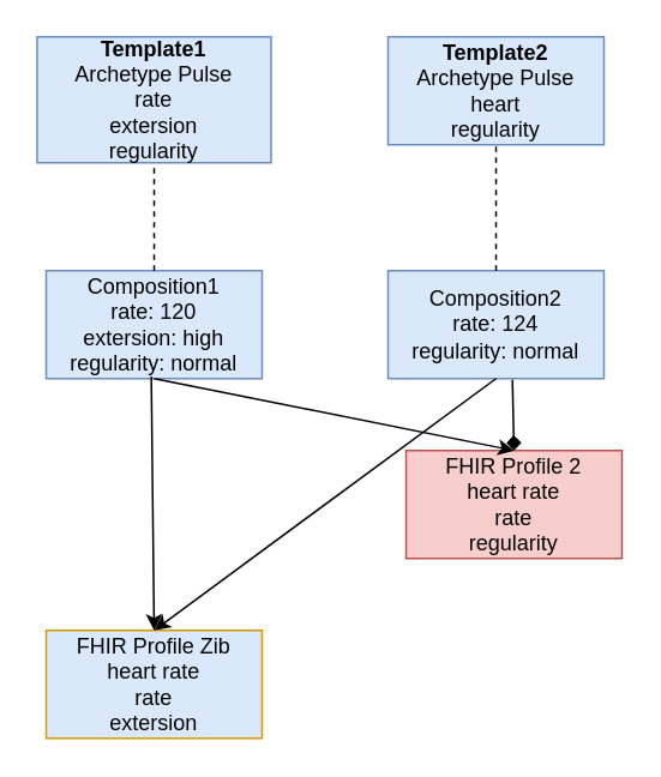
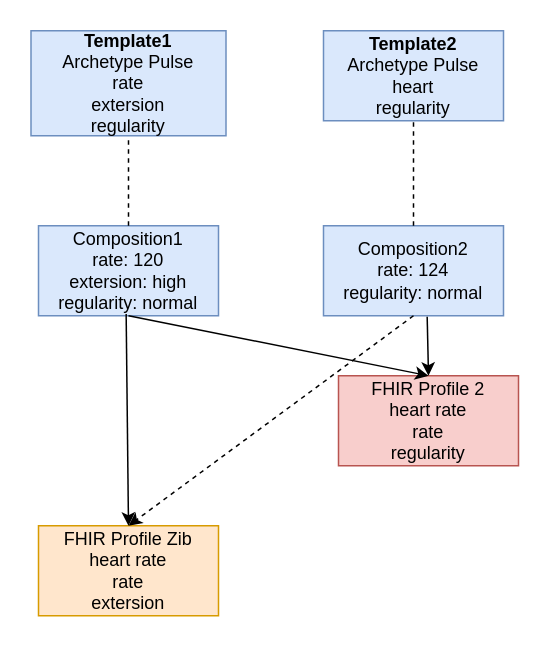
- <mxCell id="13" value="" style="endArrow=diamond;html=1;rounded=0;exitX=0.576;exitY=1.011;exitDx=0;exitDy=0;entryX=0.5;entryY=0;entryDx=0;entryDy=0;exitPerimeter=0;" parent="1" source="5" target="9" edge="1"><mxGeometry width="50" height="50" relative="1" as="geometry"><mxPoint x="365" y="210" as="sourcePoint" /><mxPoint x="365" y="350" as="targetPoint" /></mxGeometry></mxCell>
+ <mxCell id="13" value="" style="endArrow=classic;html=1;rounded=0;exitX=0.576;exitY=1.011;exitDx=0;exitDy=0;entryX=0.5;entryY=0;entryDx=0;entryDy=0;exitPerimeter=0;" parent="1" source="5" target="9" edge="1"><mxGeometry width="50" height="50" relative="1" as="geometry"><mxPoint x="365" y="210" as="sourcePoint" /><mxPoint x="365" y="350" as="targetPoint" /></mxGeometry></mxCell>
- <mxCell id="11" value="" style="endArrow=classic;html=1;rounded=0;exitX=0.5;exitY=1;exitDx=0;exitDy=0;entryX=0.5;entryY=0;entryDx=0;entryDy=0;" parent="1" source="5" target="8" edge="1"><mxGeometry width="50" height="50" relative="1" as="geometry"><mxPoint x="95" y="220" as="sourcePoint" /><mxPoint x="295" y="360" as="targetPoint" /></mxGeometry></mxCell>
+ <mxCell id="11" value="" style="endArrow=classic;html=1;rounded=0;exitX=0.5;exitY=1;exitDx=0;exitDy=0;entryX=0.5;entryY=0;entryDx=0;entryDy=0;dashed=1;" parent="1" source="5" target="8" edge="1"><mxGeometry width="50" height="50" relative="1" as="geometry"><mxPoint x="95" y="220" as="sourcePoint" /><mxPoint x="295" y="360" as="targetPoint" /></mxGeometry></mxCell>
- <mxCell id="8" value="FHIR Profile Zib&lt;br&gt;heart rate&lt;br&gt;rate&lt;br&gt;extersion" style="rounded=0;whiteSpace=wrap;html=1;fillColor=#dae8fc;strokeColor=#d79b00;" parent="1" vertex="1"><mxGeometry x="25" y="350" width="120" height="60" as="geometry" /></mxCell>
+ <mxCell id="8" value="FHIR Profile Zib&lt;br&gt;heart rate&lt;br&gt;rate&lt;br&gt;extersion" style="rounded=0;whiteSpace=wrap;html=1;fillColor=#ffe6cc;strokeColor=#d79b00;" parent="1" vertex="1"><mxGeometry x="25" y="350" width="120" height="60" as="geometry" /></mxCell>
